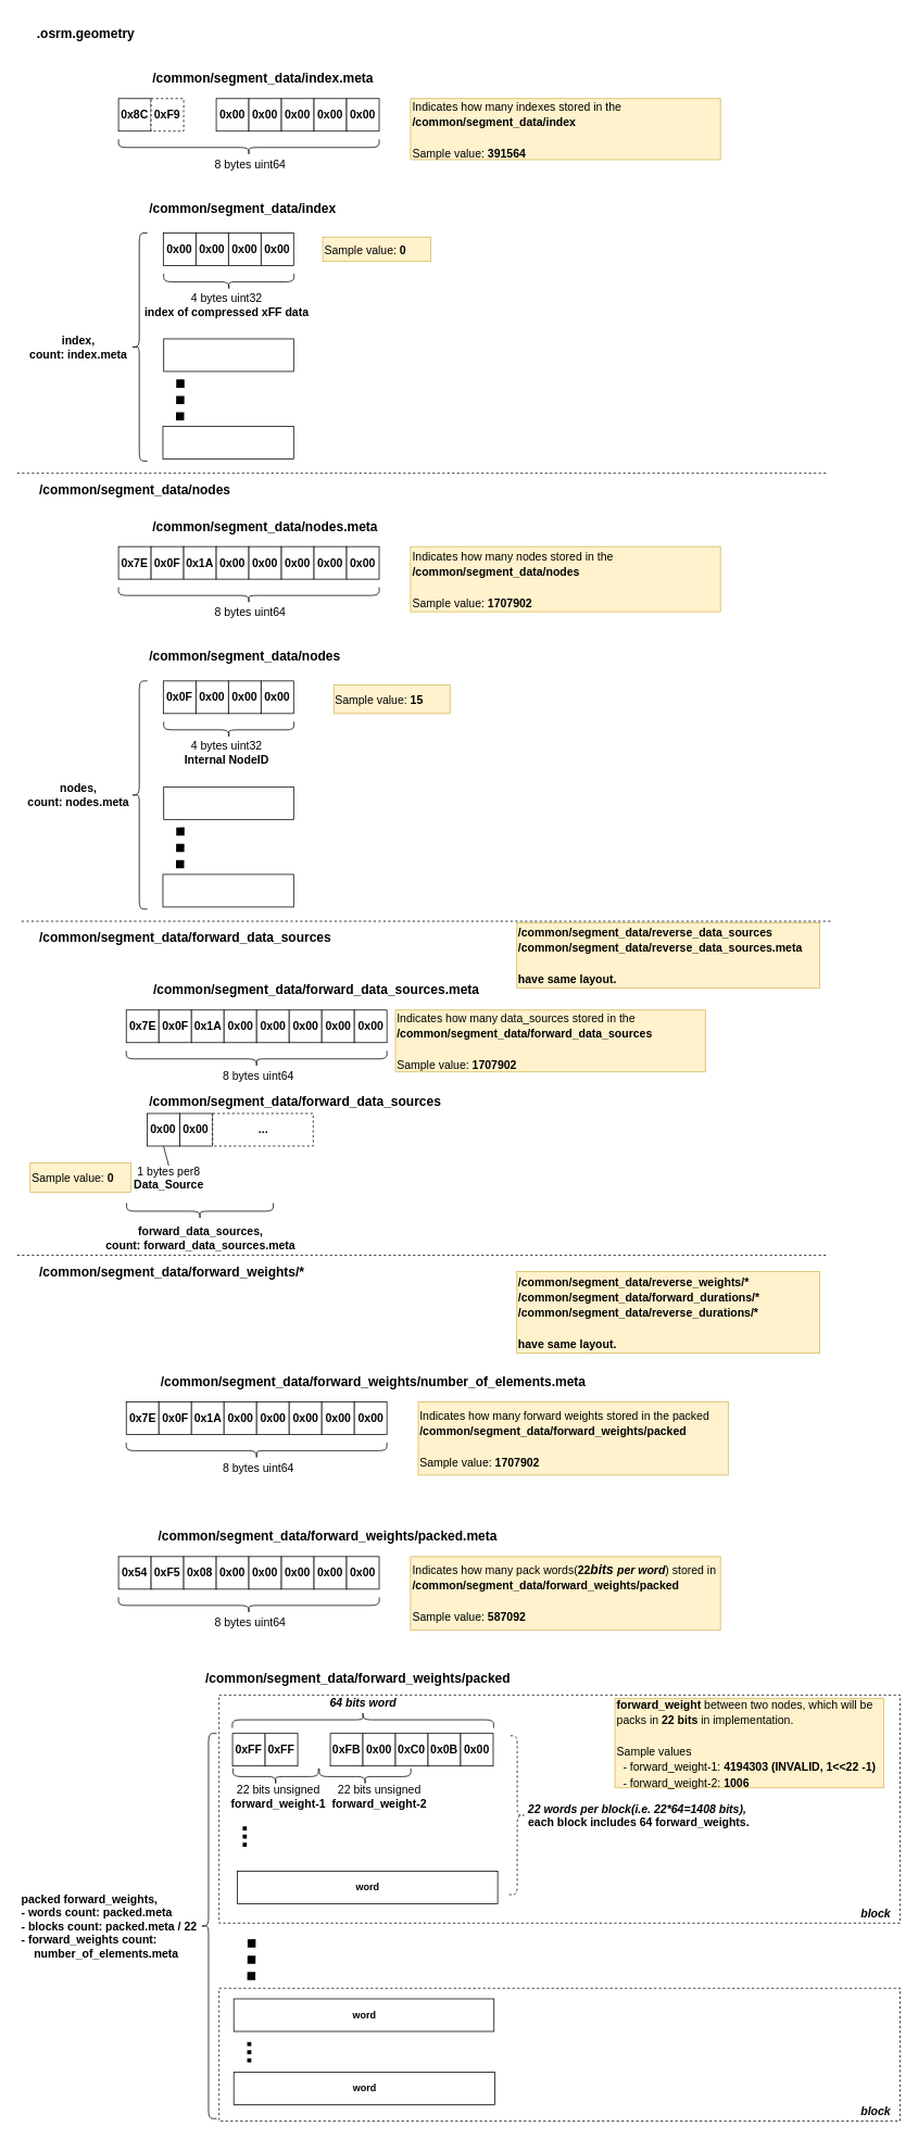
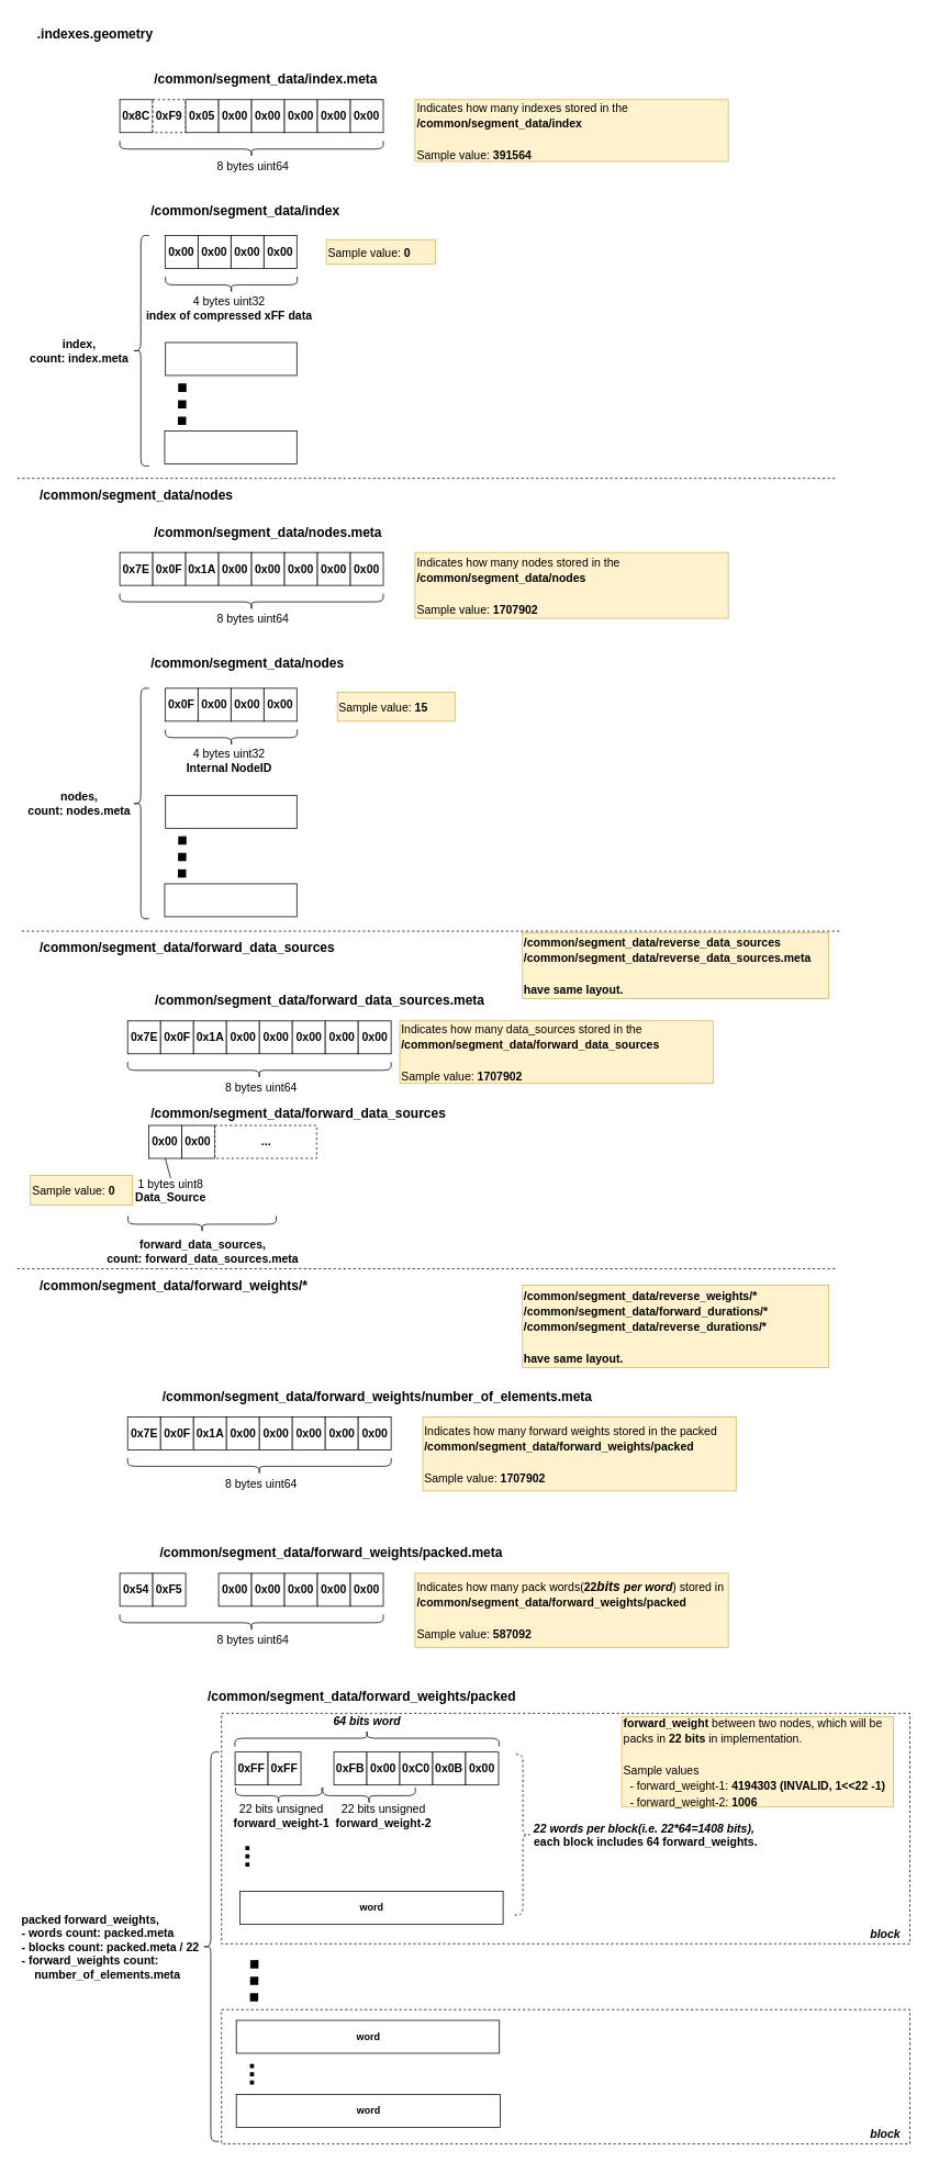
- <mxCell id="13" value=".osrm.geometry" style="text;html=1;strokeColor=none;fillColor=none;align=left;verticalAlign=middle;whiteSpace=wrap;rounded=0;fontSize=16;fontStyle=1" parent="1" vertex="1"><mxGeometry x="43" y="30" width="245" height="20" as="geometry" /></mxCell>
+ <mxCell id="13" value=".indexes.geometry" style="text;html=1;strokeColor=none;fillColor=none;align=left;verticalAlign=middle;whiteSpace=wrap;rounded=0;fontSize=16;fontStyle=1" parent="1" vertex="1"><mxGeometry x="43" y="30" width="245" height="20" as="geometry" /></mxCell>
+ <mxCell id="5" value="0x05" style="rounded=0;whiteSpace=wrap;html=1;fontStyle=1;fontSize=14;" parent="1" vertex="1"><mxGeometry x="225" y="120" width="40" height="40" as="geometry" /></mxCell>
- <mxCell id="108" value="1 bytes per8&lt;br&gt;&lt;b&gt;Data_Source&lt;/b&gt;&lt;b&gt;&lt;br&gt;&lt;/b&gt;" style="text;html=1;strokeColor=none;fillColor=none;align=center;verticalAlign=middle;whiteSpace=wrap;rounded=0;fontSize=14;" parent="1" vertex="1"><mxGeometry x="99.75" y="1430" width="213.75" height="29" as="geometry" /></mxCell>
+ <mxCell id="108" value="1 bytes uint8&lt;br&gt;&lt;b&gt;Data_Source&lt;/b&gt;&lt;b&gt;&lt;br&gt;&lt;/b&gt;" style="text;html=1;strokeColor=none;fillColor=none;align=center;verticalAlign=middle;whiteSpace=wrap;rounded=0;fontSize=14;" parent="1" vertex="1"><mxGeometry x="99.75" y="1430" width="213.75" height="29" as="geometry" /></mxCell>
- <mxCell id="33" value="0x08" style="rounded=0;whiteSpace=wrap;html=1;fontStyle=1;fontSize=14;" parent="1" vertex="1"><mxGeometry x="225" y="1910" width="40" height="40" as="geometry" /></mxCell>
